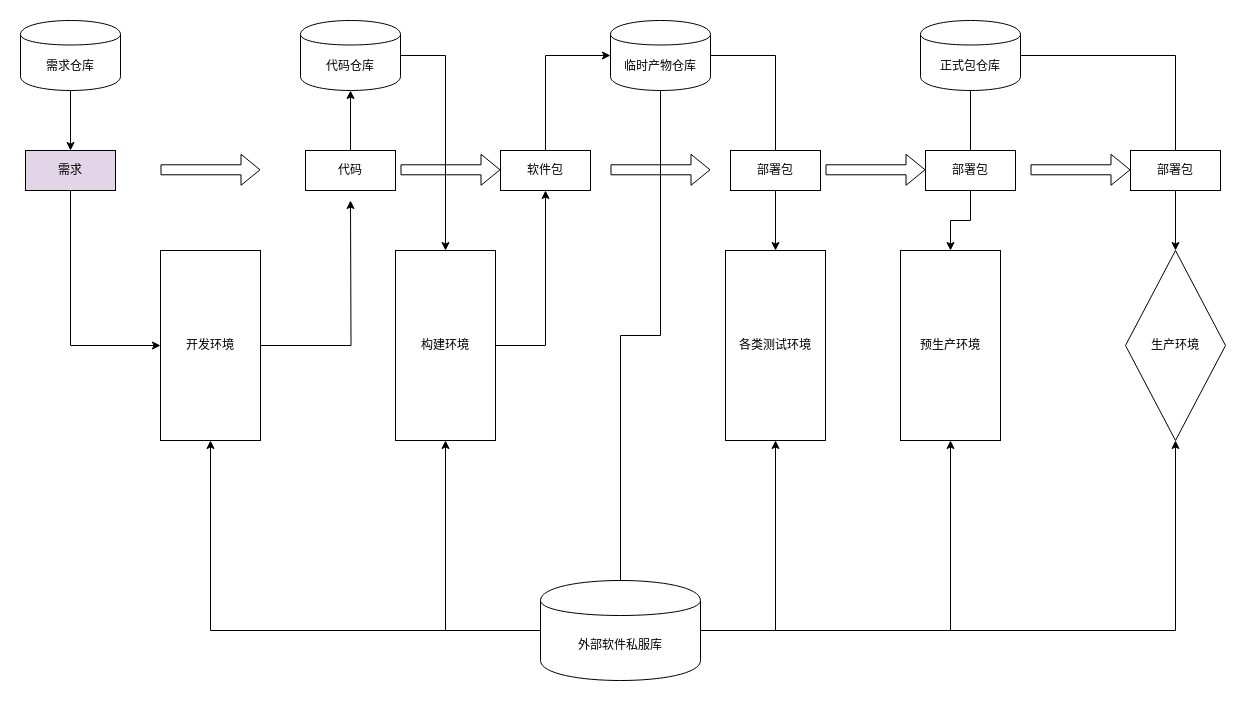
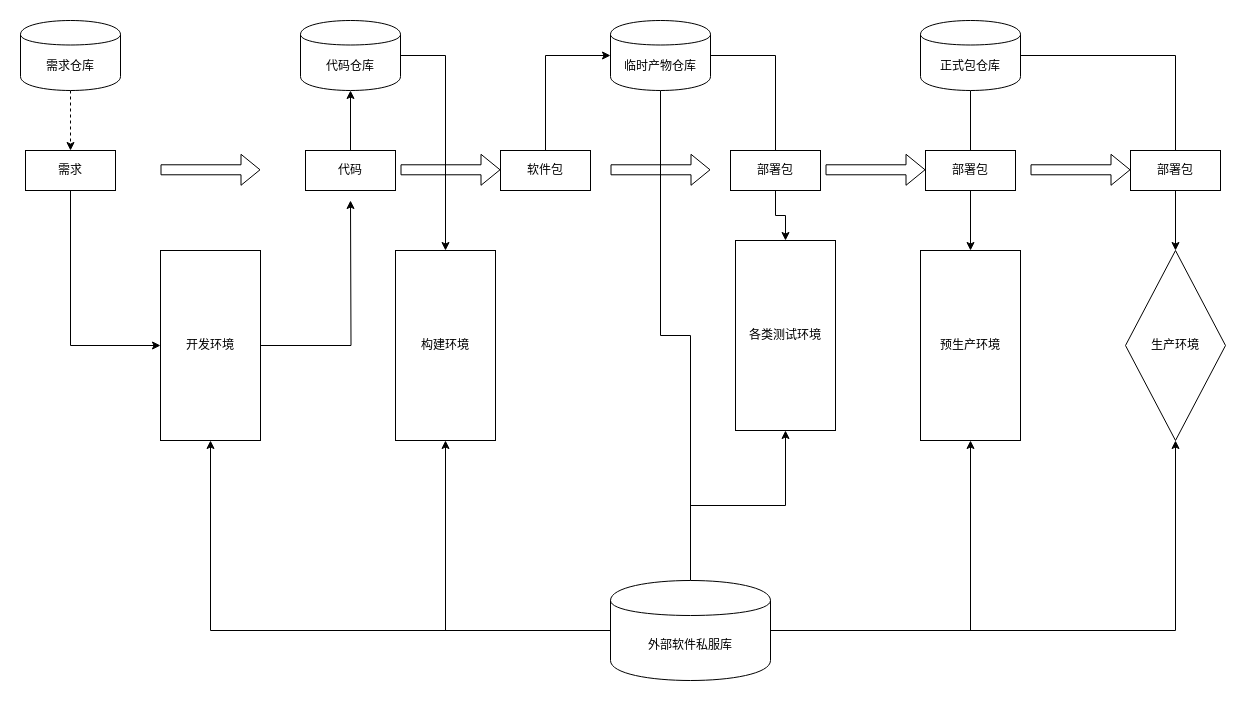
- <mxCell id="2" style="edgeStyle=orthogonalEdgeStyle;rounded=0;orthogonalLoop=1;jettySize=auto;html=1;entryX=0.5;entryY=0;entryDx=0;entryDy=0;" edge="1" parent="1" source="3" target="13"><mxGeometry relative="1" as="geometry" /></mxCell>
+ <mxCell id="2" style="edgeStyle=orthogonalEdgeStyle;rounded=0;orthogonalLoop=1;jettySize=auto;html=1;entryX=0.5;entryY=0;entryDx=0;entryDy=0;dashed=1;" edge="1" parent="1" source="3" target="13"><mxGeometry relative="1" as="geometry" /></mxCell>
- <mxCell id="13" value="需求" style="rounded=0;whiteSpace=wrap;html=1;fillColor=#e1d5e7;" vertex="1" parent="1"><mxGeometry x="25" y="150" width="90" height="40" as="geometry" /></mxCell>
+ <mxCell id="13" value="需求" style="rounded=0;whiteSpace=wrap;html=1;" vertex="1" parent="1"><mxGeometry x="25" y="150" width="90" height="40" as="geometry" /></mxCell>
- <mxCell id="31" style="edgeStyle=orthogonalEdgeStyle;rounded=0;orthogonalLoop=1;jettySize=auto;html=1;entryX=0.5;entryY=1;entryDx=0;entryDy=0;endArrow=classic;endFill=1;" edge="1" parent="1" source="32" target="17"><mxGeometry relative="1" as="geometry" /></mxCell>
- <mxCell id="33" value="各类测试环境" style="rounded=0;whiteSpace=wrap;html=1;" vertex="1" parent="1"><mxGeometry x="725" y="250" width="100" height="190" as="geometry" /></mxCell>
+ <mxCell id="33" value="各类测试环境" style="rounded=0;whiteSpace=wrap;html=1;" vertex="1" parent="1"><mxGeometry x="735" y="240" width="100" height="190" as="geometry" /></mxCell>
- <mxCell id="34" value="预生产环境" style="rounded=0;whiteSpace=wrap;html=1;" vertex="1" parent="1"><mxGeometry x="900" y="250" width="100" height="190" as="geometry" /></mxCell>
+ <mxCell id="34" value="预生产环境" style="rounded=0;whiteSpace=wrap;html=1;" vertex="1" parent="1"><mxGeometry x="920" y="250" width="100" height="190" as="geometry" /></mxCell>
- <mxCell id="41" value="外部软件私服库" style="shape=cylinder;whiteSpace=wrap;html=1;boundedLbl=1;backgroundOutline=1;" vertex="1" parent="1"><mxGeometry x="540" y="580" width="160" height="100" as="geometry" /></mxCell>
+ <mxCell id="41" value="外部软件私服库" style="shape=cylinder;whiteSpace=wrap;html=1;boundedLbl=1;backgroundOutline=1;" vertex="1" parent="1"><mxGeometry x="610" y="580" width="160" height="100" as="geometry" /></mxCell>
